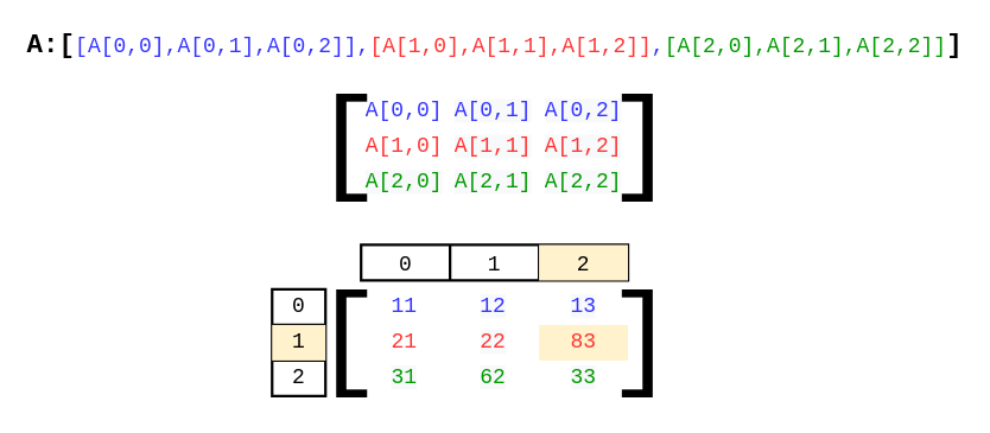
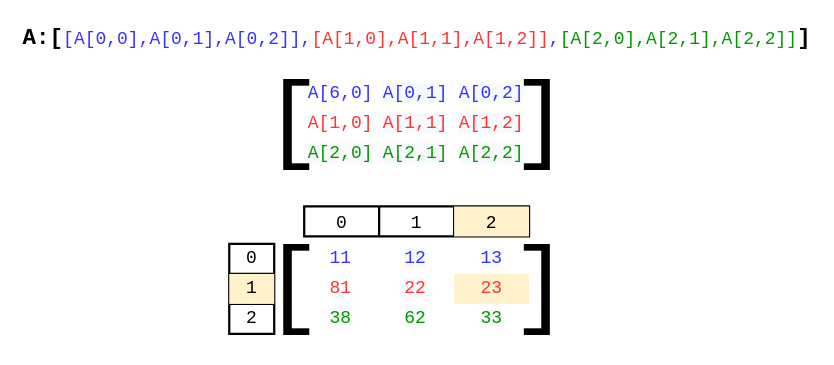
- <mxCell id="5" value="&lt;font color=&quot;#3333ff&quot; style=&quot;font-size: 24px&quot;&gt;A[0,0]&lt;/font&gt;" style="shape=partialRectangle;html=1;whiteSpace=wrap;connectable=0;overflow=hidden;fillColor=none;top=0;left=0;bottom=0;right=0;pointerEvents=1;fontFamily=Courier New;fontSize=24;fontColor=#009900;" vertex="1" parent="4"><mxGeometry width="97" height="40" as="geometry"><mxRectangle width="97" height="40" as="alternateBounds" /></mxGeometry></mxCell>
+ <mxCell id="5" value="&lt;font color=&quot;#3333ff&quot; style=&quot;font-size: 24px&quot;&gt;A[6,0]&lt;/font&gt;" style="shape=partialRectangle;html=1;whiteSpace=wrap;connectable=0;overflow=hidden;fillColor=none;top=0;left=0;bottom=0;right=0;pointerEvents=1;fontFamily=Courier New;fontSize=24;fontColor=#009900;" vertex="1" parent="4"><mxGeometry width="97" height="40" as="geometry"><mxRectangle width="97" height="40" as="alternateBounds" /></mxGeometry></mxCell>
- <mxCell id="24" value="&lt;font color=&quot;#ff3333&quot;&gt;21&lt;/font&gt;" style="shape=partialRectangle;html=1;whiteSpace=wrap;connectable=0;overflow=hidden;fillColor=none;top=0;left=0;bottom=0;right=0;pointerEvents=1;fontFamily=Courier New;fontSize=24;fontColor=#009900;" vertex="1" parent="23"><mxGeometry width="97" height="40" as="geometry"><mxRectangle width="97" height="40" as="alternateBounds" /></mxGeometry></mxCell>
+ <mxCell id="24" value="&lt;font color=&quot;#ff3333&quot;&gt;81&lt;/font&gt;" style="shape=partialRectangle;html=1;whiteSpace=wrap;connectable=0;overflow=hidden;fillColor=none;top=0;left=0;bottom=0;right=0;pointerEvents=1;fontFamily=Courier New;fontSize=24;fontColor=#009900;" vertex="1" parent="23"><mxGeometry width="97" height="40" as="geometry"><mxRectangle width="97" height="40" as="alternateBounds" /></mxGeometry></mxCell>
- <mxCell id="26" value="&lt;span style=&quot;color: rgb(255, 51, 51); font-family: &amp;quot;courier new&amp;quot;; font-size: 24px; font-style: normal; font-weight: 400; letter-spacing: normal; text-align: center; text-indent: 0px; text-transform: none; word-spacing: 0px; display: inline; float: none;&quot;&gt;83&lt;/span&gt;" style="shape=partialRectangle;html=1;whiteSpace=wrap;connectable=0;overflow=hidden;fillColor=#fff2cc;top=0;left=0;bottom=0;right=0;pointerEvents=1;fontFamily=Courier New;fontSize=24;labelBorderColor=none;strokeColor=#d6b656;labelBackgroundColor=#FFF2CC;" vertex="1" parent="23"><mxGeometry x="200" width="100" height="40" as="geometry"><mxRectangle width="100" height="40" as="alternateBounds" /></mxGeometry></mxCell>
+ <mxCell id="26" value="&lt;span style=&quot;color: rgb(255, 51, 51); font-family: &amp;quot;courier new&amp;quot;; font-size: 24px; font-style: normal; font-weight: 400; letter-spacing: normal; text-align: center; text-indent: 0px; text-transform: none; word-spacing: 0px; display: inline; float: none;&quot;&gt;23&lt;/span&gt;" style="shape=partialRectangle;html=1;whiteSpace=wrap;connectable=0;overflow=hidden;fillColor=#fff2cc;top=0;left=0;bottom=0;right=0;pointerEvents=1;fontFamily=Courier New;fontSize=24;labelBorderColor=none;strokeColor=#d6b656;labelBackgroundColor=#FFF2CC;" vertex="1" parent="23"><mxGeometry x="200" width="100" height="40" as="geometry"><mxRectangle width="100" height="40" as="alternateBounds" /></mxGeometry></mxCell>
- <mxCell id="28" value="&lt;span style=&quot;font-family: &amp;#34;courier new&amp;#34; ; font-size: 24px ; font-style: normal ; font-weight: 400 ; letter-spacing: normal ; text-align: center ; text-indent: 0px ; text-transform: none ; word-spacing: 0px ; background-color: rgb(248 , 249 , 250) ; display: inline ; float: none&quot;&gt;31&lt;/span&gt;" style="shape=partialRectangle;html=1;whiteSpace=wrap;connectable=0;overflow=hidden;fillColor=none;top=0;left=0;bottom=0;right=0;pointerEvents=1;fontFamily=Courier New;fontSize=24;fontColor=#009900;" vertex="1" parent="27"><mxGeometry width="97" height="40" as="geometry"><mxRectangle width="97" height="40" as="alternateBounds" /></mxGeometry></mxCell>
+ <mxCell id="28" value="&lt;span style=&quot;font-family: &amp;#34;courier new&amp;#34; ; font-size: 24px ; font-style: normal ; font-weight: 400 ; letter-spacing: normal ; text-align: center ; text-indent: 0px ; text-transform: none ; word-spacing: 0px ; background-color: rgb(248 , 249 , 250) ; display: inline ; float: none&quot;&gt;38&lt;/span&gt;" style="shape=partialRectangle;html=1;whiteSpace=wrap;connectable=0;overflow=hidden;fillColor=none;top=0;left=0;bottom=0;right=0;pointerEvents=1;fontFamily=Courier New;fontSize=24;fontColor=#009900;" vertex="1" parent="27"><mxGeometry width="97" height="40" as="geometry"><mxRectangle width="97" height="40" as="alternateBounds" /></mxGeometry></mxCell>
